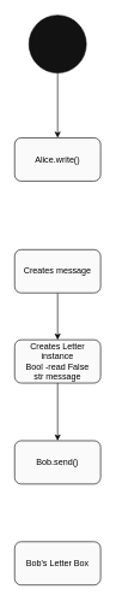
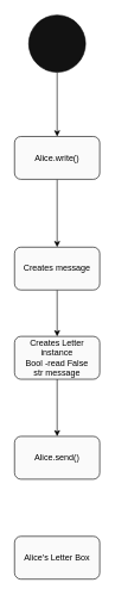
+ <mxCell id="4" value="" style="edgeStyle=orthogonalEdgeStyle;rounded=0;orthogonalLoop=1;jettySize=auto;html=1;" edge="1" parent="1" source="5" target="7"><mxGeometry relative="1" as="geometry" /></mxCell>
- <mxCell id="10" value="Bob.send()" style="whiteSpace=wrap;html=1;fillColor=#FAFAFA;rounded=1;" vertex="1" parent="1"><mxGeometry x="20" y="610" width="120" height="60" as="geometry" /></mxCell>
+ <mxCell id="10" value="Alice.send()" style="whiteSpace=wrap;html=1;fillColor=#FAFAFA;rounded=1;" vertex="1" parent="1"><mxGeometry x="20" y="610" width="120" height="60" as="geometry" /></mxCell>
- <mxCell id="11" value="Bob's Letter Box" style="whiteSpace=wrap;html=1;fillColor=#FAFAFA;rounded=1;" vertex="1" parent="1"><mxGeometry x="20" y="750" width="120" height="60" as="geometry" /></mxCell>
+ <mxCell id="11" value="Alice's Letter Box" style="whiteSpace=wrap;html=1;fillColor=#FAFAFA;rounded=1;" vertex="1" parent="1"><mxGeometry x="20" y="750" width="120" height="60" as="geometry" /></mxCell>
